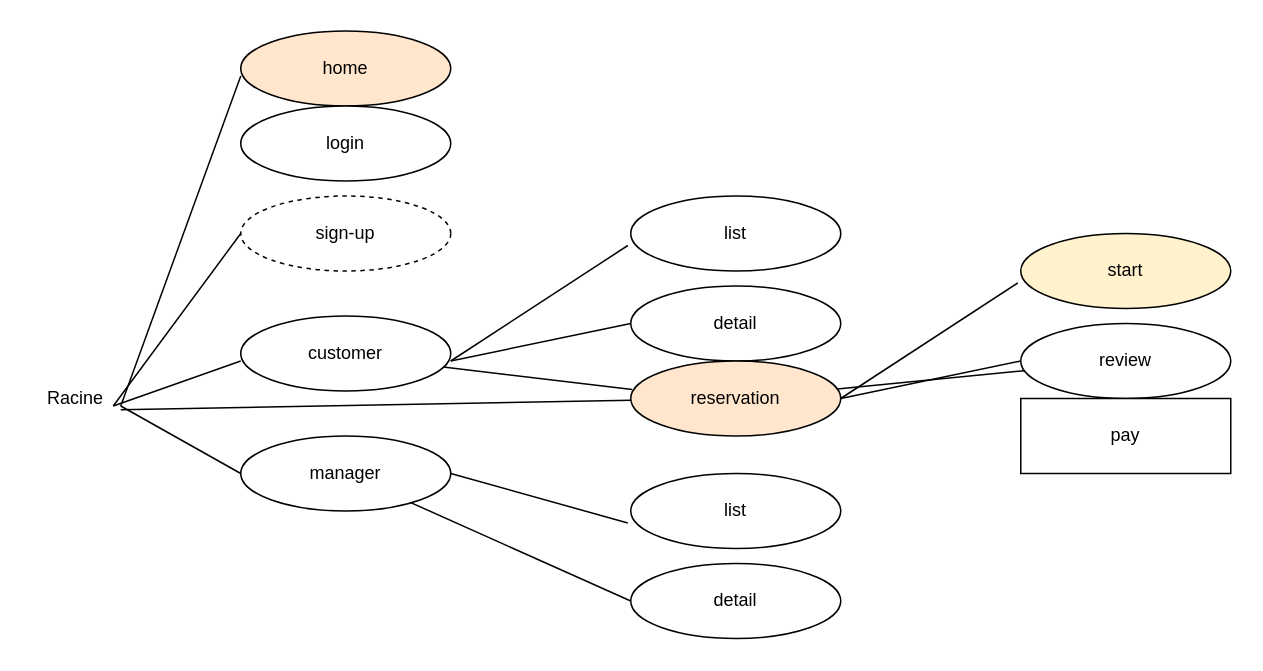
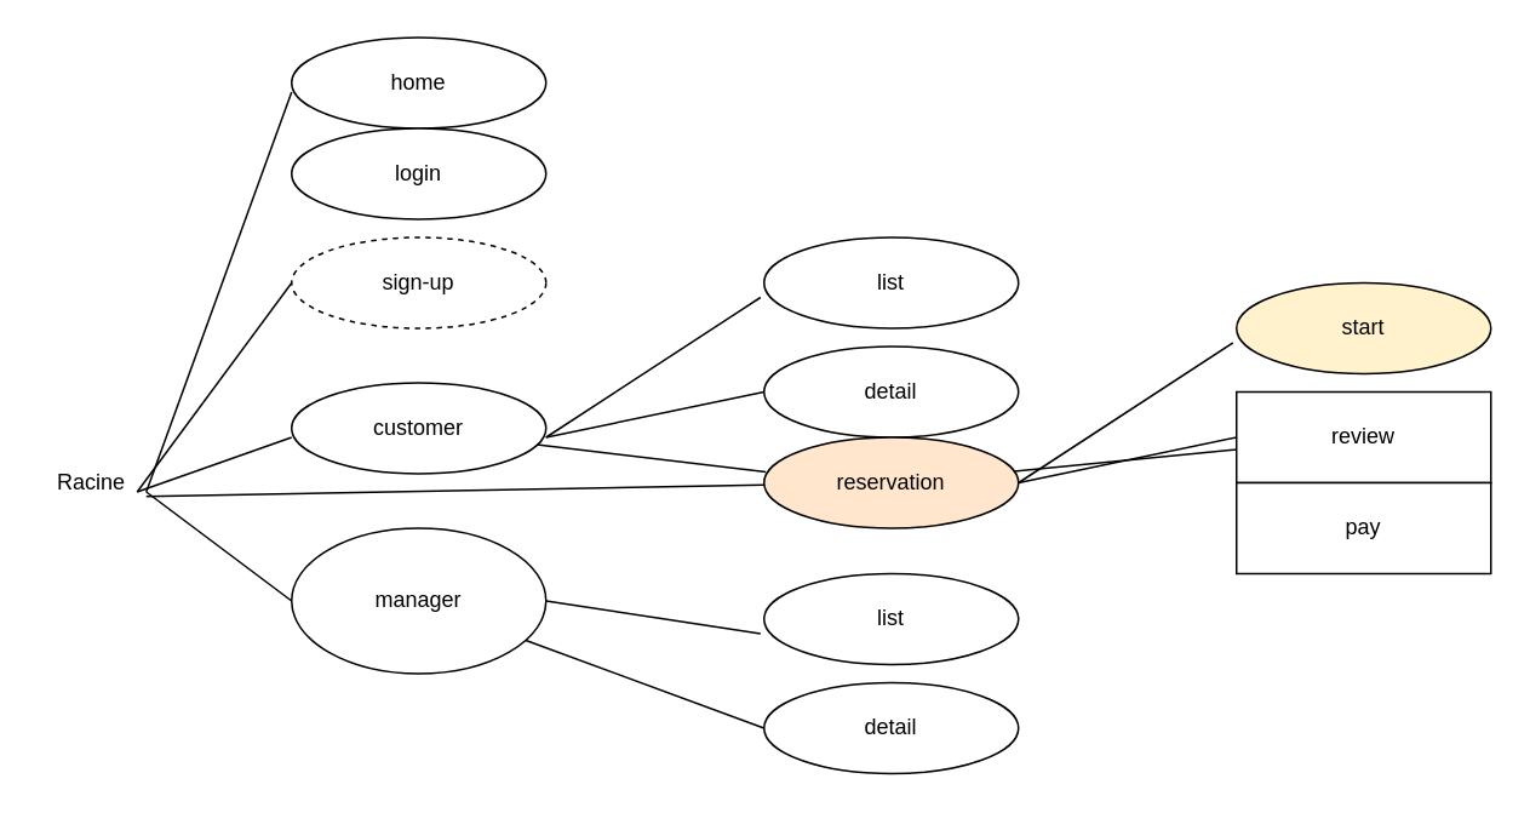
- <mxCell id="18" value="home" style="ellipse;whiteSpace=wrap;html=1;fillColor=#ffe6cc;" vertex="1" parent="1"><mxGeometry x="160" y="20" width="140" height="50" as="geometry" /></mxCell>
+ <mxCell id="18" value="home" style="ellipse;whiteSpace=wrap;html=1;" vertex="1" parent="1"><mxGeometry x="160" y="20" width="140" height="50" as="geometry" /></mxCell>
- <mxCell id="13" value="review" style="ellipse;whiteSpace=wrap;html=1;" vertex="1" parent="1"><mxGeometry x="680" y="215" width="140" height="50" as="geometry" /></mxCell>
+ <mxCell id="13" value="review" style="whiteSpace=wrap;html=1;rounded=0;" vertex="1" parent="1"><mxGeometry x="680" y="215" width="140" height="50" as="geometry" /></mxCell>
- <mxCell id="22" value="manager" style="ellipse;whiteSpace=wrap;html=1;" vertex="1" parent="1"><mxGeometry x="160" y="290" width="140" height="50" as="geometry" /></mxCell>
+ <mxCell id="22" value="manager" style="ellipse;whiteSpace=wrap;html=1;" vertex="1" parent="1"><mxGeometry x="160" y="290" width="140" height="80" as="geometry" /></mxCell>
